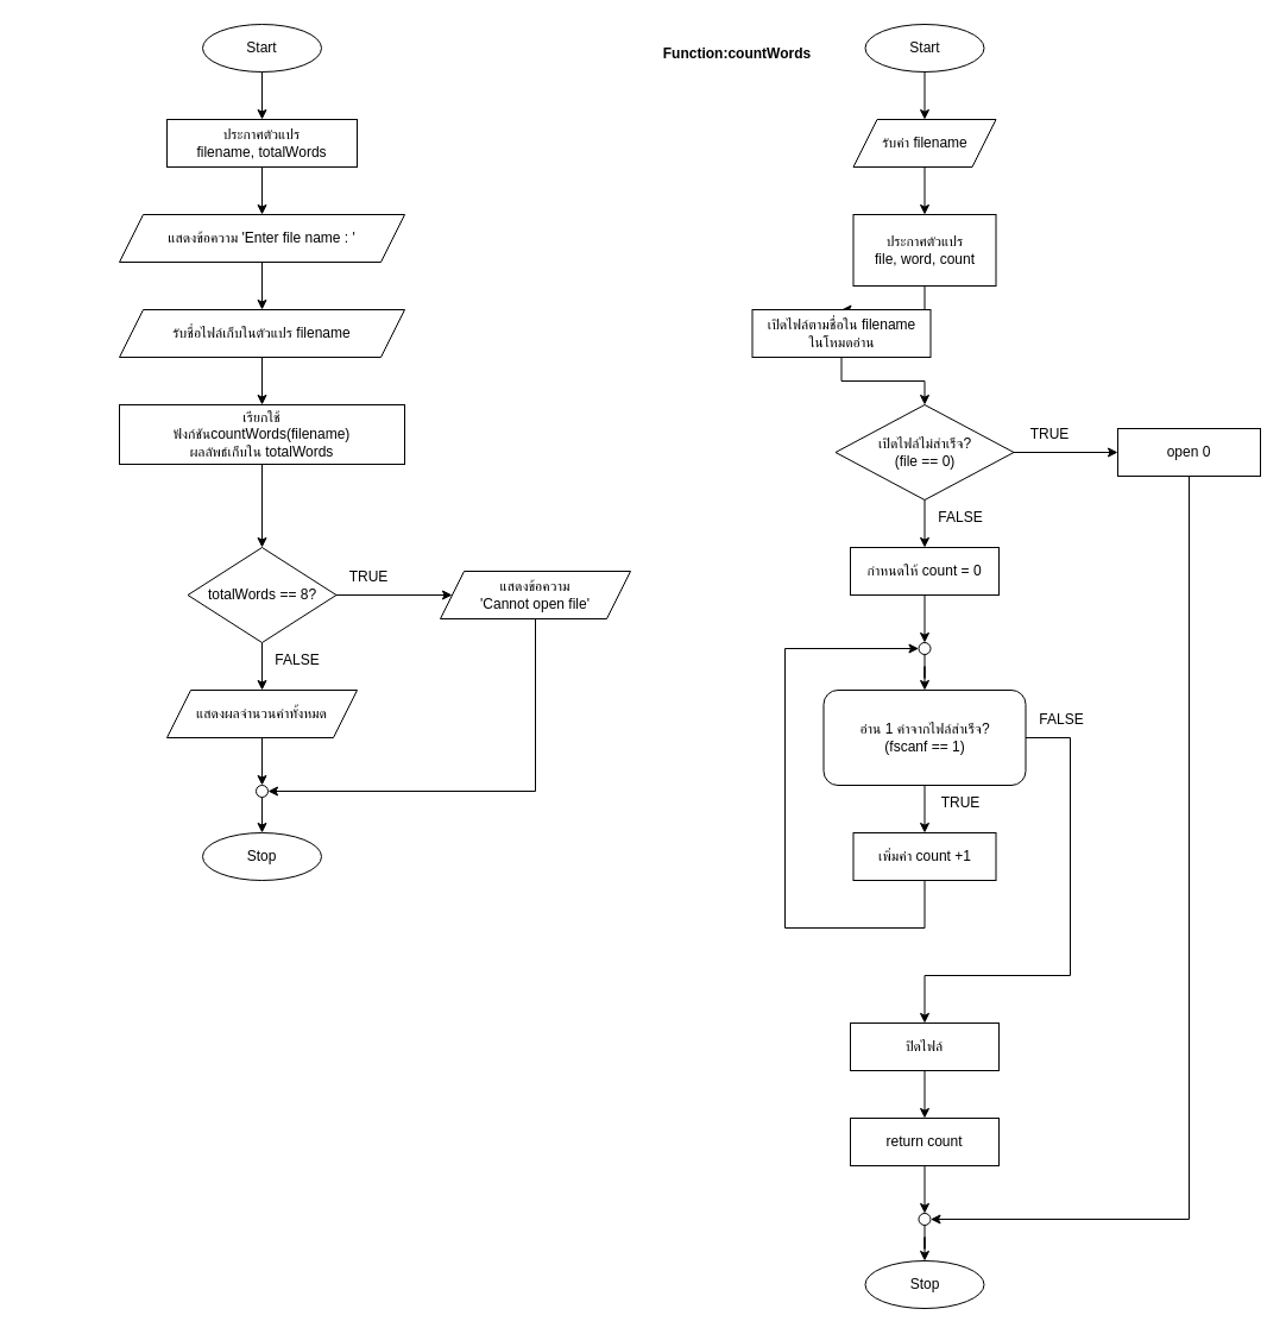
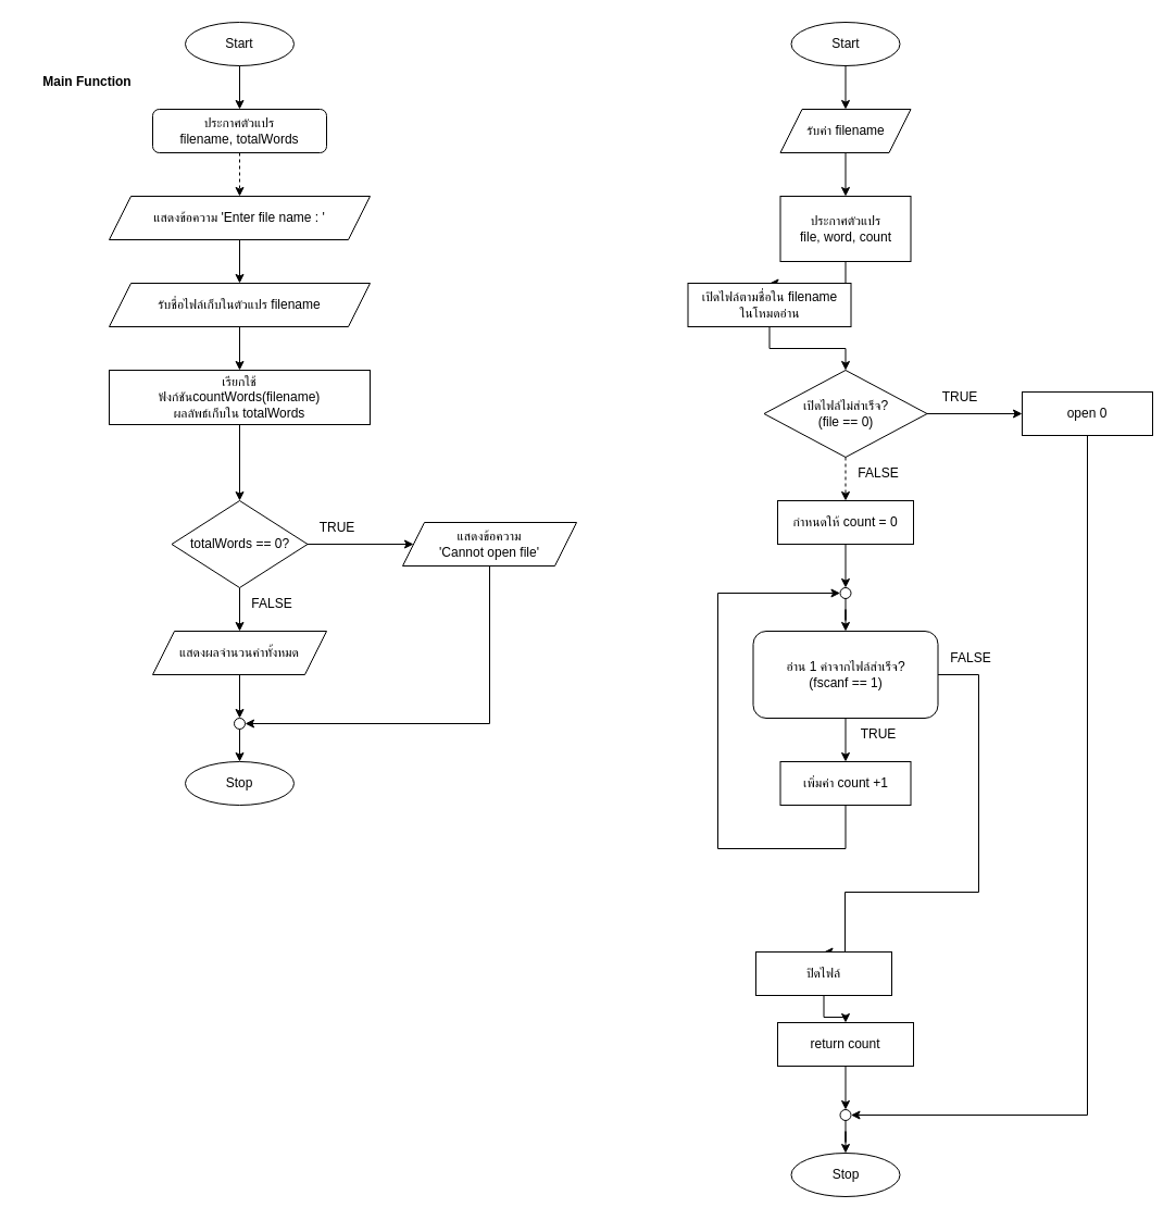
- <mxCell id="21" value="&lt;b&gt;Function:countWords&lt;/b&gt;" style="text;html=1;strokeColor=none;fillColor=none;align=center;verticalAlign=middle;whiteSpace=wrap;rounded=0;" vertex="1" parent="1"><mxGeometry x="540" y="30" width="160" height="30" as="geometry" /></mxCell>
+ <mxCell id="2" value="&lt;b&gt;Main Function&lt;/b&gt;" style="text;html=1;strokeColor=none;fillColor=none;align=center;verticalAlign=middle;whiteSpace=wrap;rounded=0;" vertex="1" parent="1"><mxGeometry y="60" width="120" height="30" as="geometry" x="20" /></mxCell>
- <mxCell id="5" value="ประกาศตัวแปร&lt;br&gt;filename, totalWords" style="whiteSpace=wrap;html=1;" vertex="1" parent="1"><mxGeometry x="140" y="100" width="160" height="40" as="geometry" /></mxCell>
+ <mxCell id="5" value="ประกาศตัวแปร&lt;br&gt;filename, totalWords" style="whiteSpace=wrap;html=1;rounded=1;" vertex="1" parent="1"><mxGeometry x="140" y="100" width="160" height="40" as="geometry" /></mxCell>
- <mxCell id="6" style="edgeStyle=orthogonalEdgeStyle;rounded=0;orthogonalLoop=1;jettySize=auto;html=1;" edge="1" parent="1" source="5" target="7"><mxGeometry relative="1" as="geometry" /></mxCell>
+ <mxCell id="6" style="edgeStyle=orthogonalEdgeStyle;rounded=0;orthogonalLoop=1;jettySize=auto;html=1;dashed=1;" edge="1" parent="1" source="5" target="7"><mxGeometry relative="1" as="geometry" /></mxCell>
- <mxCell id="27" value="" style="edgeStyle=orthogonalEdgeStyle;rounded=0;orthogonalLoop=1;jettySize=auto;html=1;" edge="1" parent="1" source="28" target="32"><mxGeometry relative="1" as="geometry" /></mxCell>
+ <mxCell id="27" value="" style="edgeStyle=orthogonalEdgeStyle;rounded=0;orthogonalLoop=1;jettySize=auto;html=1;dashed=1;" edge="1" parent="1" source="28" target="32"><mxGeometry relative="1" as="geometry" /></mxCell>
- <mxCell id="15" value="totalWords == 8?" style="rhombus;whiteSpace=wrap;html=1;" vertex="1" parent="1"><mxGeometry x="157.5" y="460" width="125" height="80" as="geometry" /></mxCell>
+ <mxCell id="15" value="totalWords == 0?" style="rhombus;whiteSpace=wrap;html=1;" vertex="1" parent="1"><mxGeometry x="157.5" y="460" width="125" height="80" as="geometry" /></mxCell>
- <mxCell id="38" value="ปิดไฟล์" style="whiteSpace=wrap;html=1;" vertex="1" parent="1"><mxGeometry x="715" y="860" width="125" height="40" as="geometry" /></mxCell>
+ <mxCell id="38" value="ปิดไฟล์" style="whiteSpace=wrap;html=1;" vertex="1" parent="1"><mxGeometry x="695" y="875" width="125" height="40" as="geometry" /></mxCell>
